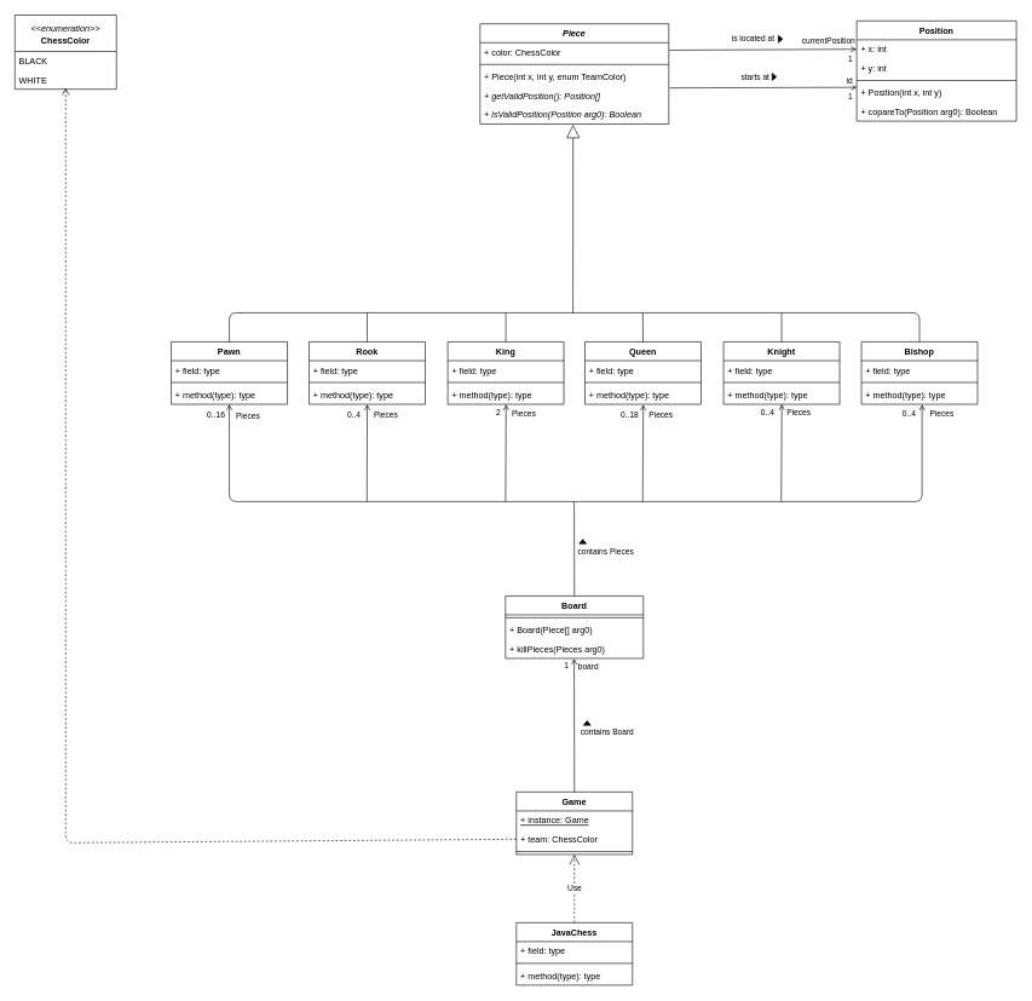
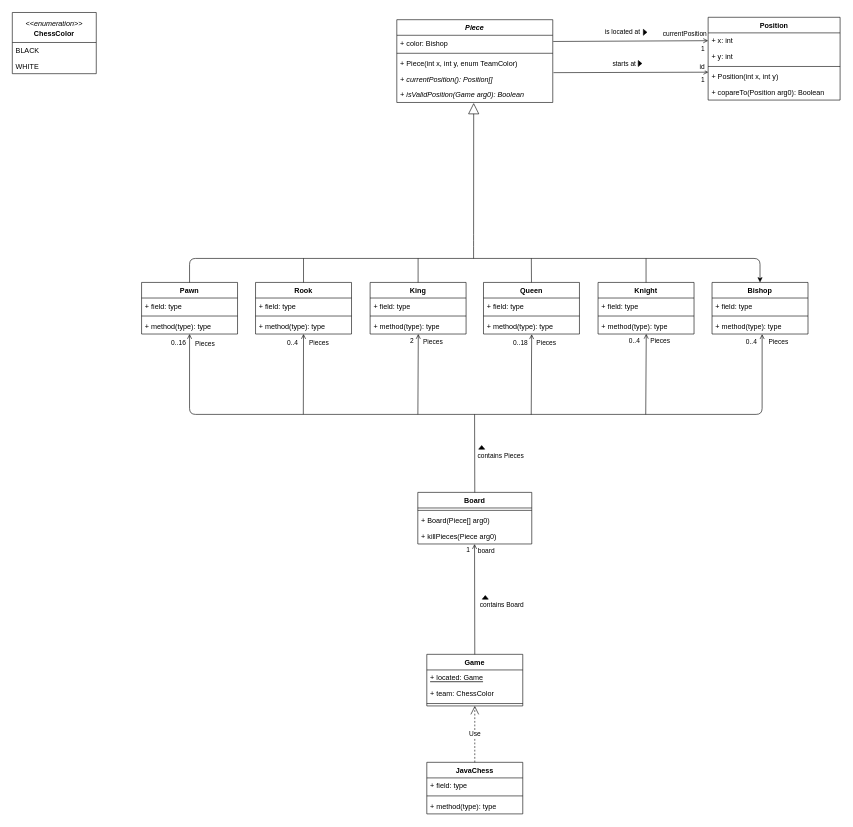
- <mxCell id="3" value="+ color: ChessColor" style="text;strokeColor=none;fillColor=none;align=left;verticalAlign=top;spacingLeft=4;spacingRight=4;overflow=hidden;rotatable=0;points=[[0,0.5],[1,0.5]];portConstraint=eastwest;" parent="2" vertex="1"><mxGeometry y="26" width="260" height="26" as="geometry" /></mxCell>
+ <mxCell id="3" value="+ color: Bishop" style="text;strokeColor=none;fillColor=none;align=left;verticalAlign=top;spacingLeft=4;spacingRight=4;overflow=hidden;rotatable=0;points=[[0,0.5],[1,0.5]];portConstraint=eastwest;" parent="2" vertex="1"><mxGeometry y="26" width="260" height="26" as="geometry" /></mxCell>
- <mxCell id="6" value="+ getValidPosition(): Position[]" style="text;strokeColor=none;fillColor=none;align=left;verticalAlign=top;spacingLeft=4;spacingRight=4;overflow=hidden;rotatable=0;points=[[0,0.5],[1,0.5]];portConstraint=eastwest;fontStyle=2" parent="2" vertex="1"><mxGeometry y="86" width="260" height="26" as="geometry" /></mxCell>
+ <mxCell id="6" value="+ currentPosition(): Position[]" style="text;strokeColor=none;fillColor=none;align=left;verticalAlign=top;spacingLeft=4;spacingRight=4;overflow=hidden;rotatable=0;points=[[0,0.5],[1,0.5]];portConstraint=eastwest;fontStyle=2" parent="2" vertex="1"><mxGeometry y="86" width="260" height="26" as="geometry" /></mxCell>
- <mxCell id="7" value="+ isValidPosition(Position arg0): Boolean" style="text;strokeColor=none;fillColor=none;align=left;verticalAlign=top;spacingLeft=4;spacingRight=4;overflow=hidden;rotatable=0;points=[[0,0.5],[1,0.5]];portConstraint=eastwest;fontStyle=2" parent="2" vertex="1"><mxGeometry y="112" width="260" height="26" as="geometry" /></mxCell>
+ <mxCell id="7" value="+ isValidPosition(Game arg0): Boolean" style="text;strokeColor=none;fillColor=none;align=left;verticalAlign=top;spacingLeft=4;spacingRight=4;overflow=hidden;rotatable=0;points=[[0,0.5],[1,0.5]];portConstraint=eastwest;fontStyle=2" parent="2" vertex="1"><mxGeometry y="112" width="260" height="26" as="geometry" /></mxCell>
- <mxCell id="61" value="" style="endArrow=none;html=1;edgeStyle=orthogonalEdgeStyle;exitX=0.5;exitY=0;exitDx=0;exitDy=0;entryX=0.5;entryY=0;entryDx=0;entryDy=0;" edge="1" parent="1" source="20" target="12"><mxGeometry relative="1" as="geometry"><mxPoint x="495.5" y="440" as="sourcePoint" /><mxPoint x="1266.5" y="430" as="targetPoint" /><Array as="points"><mxPoint x="315.5" y="430" /><mxPoint x="1266.5" y="430" /></Array></mxGeometry></mxCell>
+ <mxCell id="61" value="" style="endArrow=classic;html=1;edgeStyle=orthogonalEdgeStyle;exitX=0.5;exitY=0;exitDx=0;exitDy=0;entryX=0.5;entryY=0;entryDx=0;entryDy=0;" edge="1" parent="1" source="20" target="12"><mxGeometry relative="1" as="geometry"><mxPoint x="495.5" y="440" as="sourcePoint" /><mxPoint x="1266.5" y="430" as="targetPoint" /><Array as="points"><mxPoint x="315.5" y="430" /><mxPoint x="1266.5" y="430" /></Array></mxGeometry></mxCell>
- <mxCell id="59" value="+ killPieces(Pieces arg0)" style="text;strokeColor=none;fillColor=none;align=left;verticalAlign=top;spacingLeft=4;spacingRight=4;overflow=hidden;rotatable=0;points=[[0,0.5],[1,0.5]];portConstraint=eastwest;" parent="56" vertex="1"><mxGeometry y="60" width="190" height="26" as="geometry" /></mxCell>
+ <mxCell id="59" value="+ killPieces(Piece arg0)" style="text;strokeColor=none;fillColor=none;align=left;verticalAlign=top;spacingLeft=4;spacingRight=4;overflow=hidden;rotatable=0;points=[[0,0.5],[1,0.5]];portConstraint=eastwest;" parent="56" vertex="1"><mxGeometry y="60" width="190" height="26" as="geometry" /></mxCell>
- <mxCell id="97" value="" style="html=1;verticalAlign=bottom;endArrow=open;dashed=1;endSize=8;exitX=0;exitY=0.5;exitDx=0;exitDy=0;entryX=0.5;entryY=0.923;entryDx=0;entryDy=0;entryPerimeter=0;" edge="1" parent="1" source="30" target="50"><mxGeometry relative="1" as="geometry"><mxPoint x="471.14" y="740.53" as="sourcePoint" /><mxPoint x="70" y="650" as="targetPoint" /><Array as="points"><mxPoint x="90" y="1160" /></Array></mxGeometry></mxCell>
- <mxCell id="29" value="+ instance: Game" style="text;strokeColor=none;fillColor=none;align=left;verticalAlign=top;spacingLeft=4;spacingRight=4;overflow=hidden;rotatable=0;points=[[0,0.5],[1,0.5]];portConstraint=eastwest;fontStyle=4" parent="28" vertex="1"><mxGeometry y="26" width="160" height="26" as="geometry" /></mxCell>
+ <mxCell id="29" value="+ located: Game" style="text;strokeColor=none;fillColor=none;align=left;verticalAlign=top;spacingLeft=4;spacingRight=4;overflow=hidden;rotatable=0;points=[[0,0.5],[1,0.5]];portConstraint=eastwest;fontStyle=4" parent="28" vertex="1"><mxGeometry y="26" width="160" height="26" as="geometry" /></mxCell>
